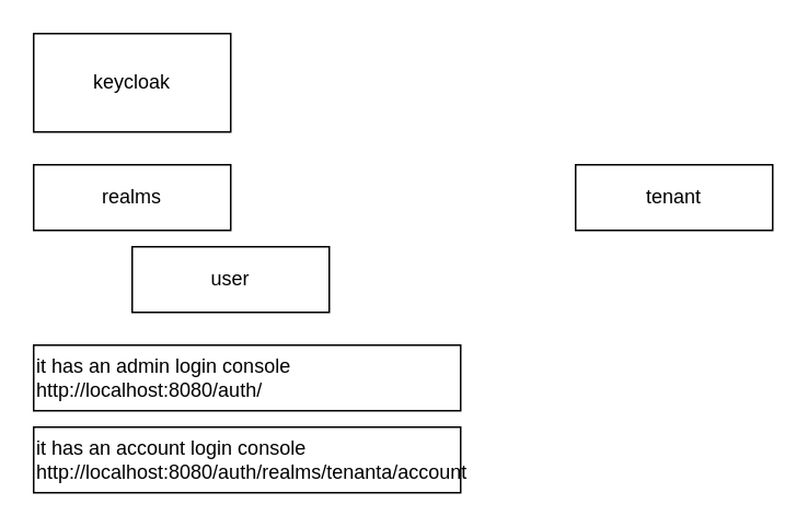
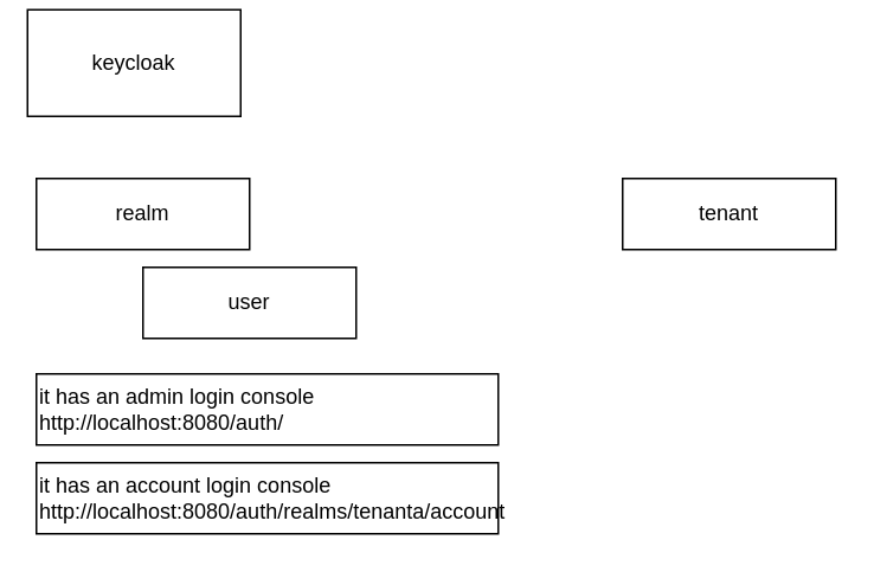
- <mxCell id="2" value="keycloak" style="rounded=0;whiteSpace=wrap;html=1;" parent="1" vertex="1"><mxGeometry x="20" y="20" width="120" height="60" as="geometry" /></mxCell>
+ <mxCell id="2" value="keycloak" style="rounded=0;whiteSpace=wrap;html=1;" parent="1" vertex="1"><mxGeometry x="15" y="5" width="120" height="60" as="geometry" /></mxCell>
- <mxCell id="3" value="realms" style="rounded=0;whiteSpace=wrap;html=1;" parent="1" vertex="1"><mxGeometry x="20" y="100" width="120" height="40" as="geometry" /></mxCell>
+ <mxCell id="3" value="realm" style="rounded=0;whiteSpace=wrap;html=1;" parent="1" vertex="1"><mxGeometry x="20" y="100" width="120" height="40" as="geometry" /></mxCell>
